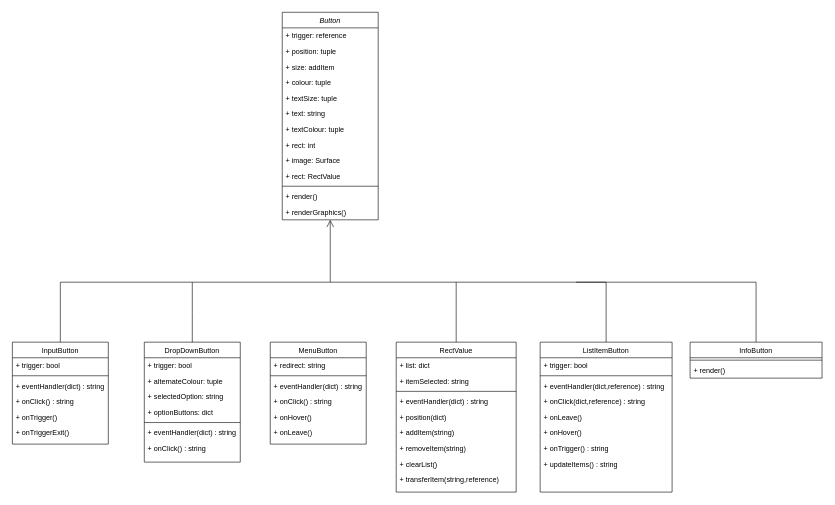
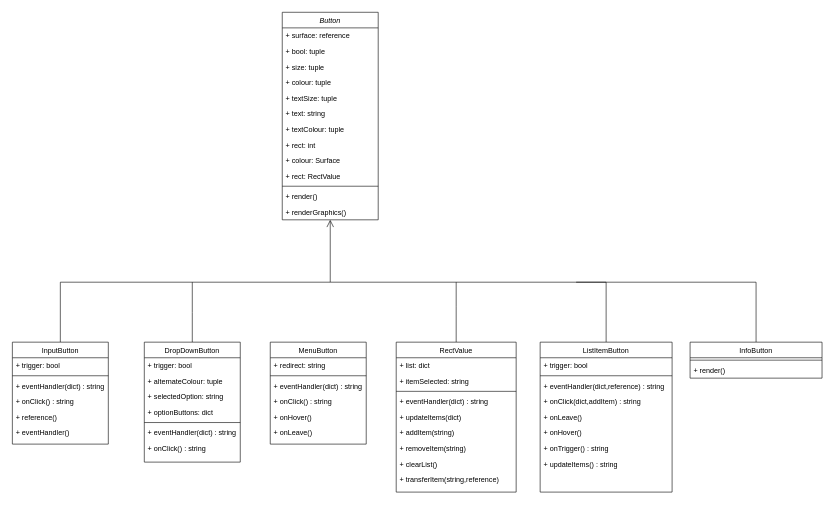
- <mxCell id="3" value="+ trigger: reference" style="text;align=left;verticalAlign=top;spacingLeft=4;spacingRight=4;overflow=hidden;rotatable=0;points=[[0,0.5],[1,0.5]];portConstraint=eastwest;" parent="2" vertex="1"><mxGeometry y="26" width="160" height="26" as="geometry" /></mxCell>
+ <mxCell id="3" value="+ surface: reference" style="text;align=left;verticalAlign=top;spacingLeft=4;spacingRight=4;overflow=hidden;rotatable=0;points=[[0,0.5],[1,0.5]];portConstraint=eastwest;" parent="2" vertex="1"><mxGeometry y="26" width="160" height="26" as="geometry" /></mxCell>
- <mxCell id="4" value="+ position: tuple&#10;" style="text;align=left;verticalAlign=top;spacingLeft=4;spacingRight=4;overflow=hidden;rotatable=0;points=[[0,0.5],[1,0.5]];portConstraint=eastwest;rounded=0;shadow=0;html=0;" parent="2" vertex="1"><mxGeometry y="52" width="160" height="26" as="geometry" /></mxCell>
+ <mxCell id="4" value="+ bool: tuple&#10;" style="text;align=left;verticalAlign=top;spacingLeft=4;spacingRight=4;overflow=hidden;rotatable=0;points=[[0,0.5],[1,0.5]];portConstraint=eastwest;rounded=0;shadow=0;html=0;" parent="2" vertex="1"><mxGeometry y="52" width="160" height="26" as="geometry" /></mxCell>
- <mxCell id="5" value="+ size: addItem" style="text;align=left;verticalAlign=top;spacingLeft=4;spacingRight=4;overflow=hidden;rotatable=0;points=[[0,0.5],[1,0.5]];portConstraint=eastwest;rounded=0;shadow=0;html=0;" vertex="1" parent="2"><mxGeometry y="78" width="160" height="26" as="geometry" /></mxCell>
+ <mxCell id="5" value="+ size: tuple" style="text;align=left;verticalAlign=top;spacingLeft=4;spacingRight=4;overflow=hidden;rotatable=0;points=[[0,0.5],[1,0.5]];portConstraint=eastwest;rounded=0;shadow=0;html=0;" vertex="1" parent="2"><mxGeometry y="78" width="160" height="26" as="geometry" /></mxCell>
- <mxCell id="11" value="+ image: Surface" style="text;align=left;verticalAlign=top;spacingLeft=4;spacingRight=4;overflow=hidden;rotatable=0;points=[[0,0.5],[1,0.5]];portConstraint=eastwest;rounded=0;shadow=0;html=0;" vertex="1" parent="2"><mxGeometry y="234" width="160" height="26" as="geometry" /></mxCell>
+ <mxCell id="11" value="+ colour: Surface" style="text;align=left;verticalAlign=top;spacingLeft=4;spacingRight=4;overflow=hidden;rotatable=0;points=[[0,0.5],[1,0.5]];portConstraint=eastwest;rounded=0;shadow=0;html=0;" vertex="1" parent="2"><mxGeometry y="234" width="160" height="26" as="geometry" /></mxCell>
- <mxCell id="56" value="+ onClick(dict,reference) : string" style="text;align=left;verticalAlign=top;spacingLeft=4;spacingRight=4;overflow=hidden;rotatable=0;points=[[0,0.5],[1,0.5]];portConstraint=eastwest;" vertex="1" parent="52"><mxGeometry y="86" width="220" height="26" as="geometry" /></mxCell>
+ <mxCell id="56" value="+ onClick(dict,addItem) : string" style="text;align=left;verticalAlign=top;spacingLeft=4;spacingRight=4;overflow=hidden;rotatable=0;points=[[0,0.5],[1,0.5]];portConstraint=eastwest;" vertex="1" parent="52"><mxGeometry y="86" width="220" height="26" as="geometry" /></mxCell>
- <mxCell id="29" value="+ onTrigger()" style="text;align=left;verticalAlign=top;spacingLeft=4;spacingRight=4;overflow=hidden;rotatable=0;points=[[0,0.5],[1,0.5]];portConstraint=eastwest;" vertex="1" parent="24"><mxGeometry y="112" width="160" height="26" as="geometry" /></mxCell>
+ <mxCell id="29" value="+ reference()" style="text;align=left;verticalAlign=top;spacingLeft=4;spacingRight=4;overflow=hidden;rotatable=0;points=[[0,0.5],[1,0.5]];portConstraint=eastwest;" vertex="1" parent="24"><mxGeometry y="112" width="160" height="26" as="geometry" /></mxCell>
- <mxCell id="46" value="+ position(dict)" style="text;align=left;verticalAlign=top;spacingLeft=4;spacingRight=4;overflow=hidden;rotatable=0;points=[[0,0.5],[1,0.5]];portConstraint=eastwest;" vertex="1" parent="41"><mxGeometry y="112" width="200" height="26" as="geometry" /></mxCell>
+ <mxCell id="46" value="+ updateItems(dict)" style="text;align=left;verticalAlign=top;spacingLeft=4;spacingRight=4;overflow=hidden;rotatable=0;points=[[0,0.5],[1,0.5]];portConstraint=eastwest;" vertex="1" parent="41"><mxGeometry y="112" width="200" height="26" as="geometry" /></mxCell>
- <mxCell id="30" value="+ onTriggerExit()" style="text;align=left;verticalAlign=top;spacingLeft=4;spacingRight=4;overflow=hidden;rotatable=0;points=[[0,0.5],[1,0.5]];portConstraint=eastwest;" vertex="1" parent="24"><mxGeometry y="138" width="160" height="26" as="geometry" /></mxCell>
+ <mxCell id="30" value="+ eventHandler()" style="text;align=left;verticalAlign=top;spacingLeft=4;spacingRight=4;overflow=hidden;rotatable=0;points=[[0,0.5],[1,0.5]];portConstraint=eastwest;" vertex="1" parent="24"><mxGeometry y="138" width="160" height="26" as="geometry" /></mxCell>
